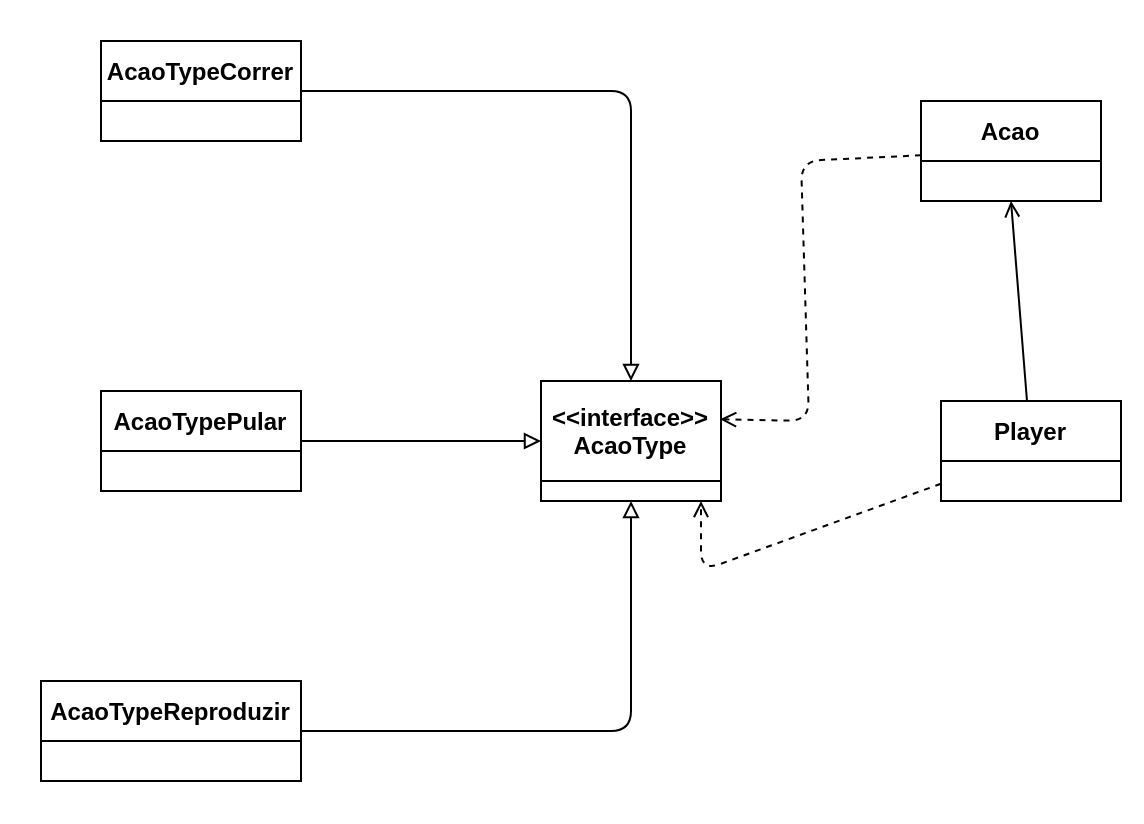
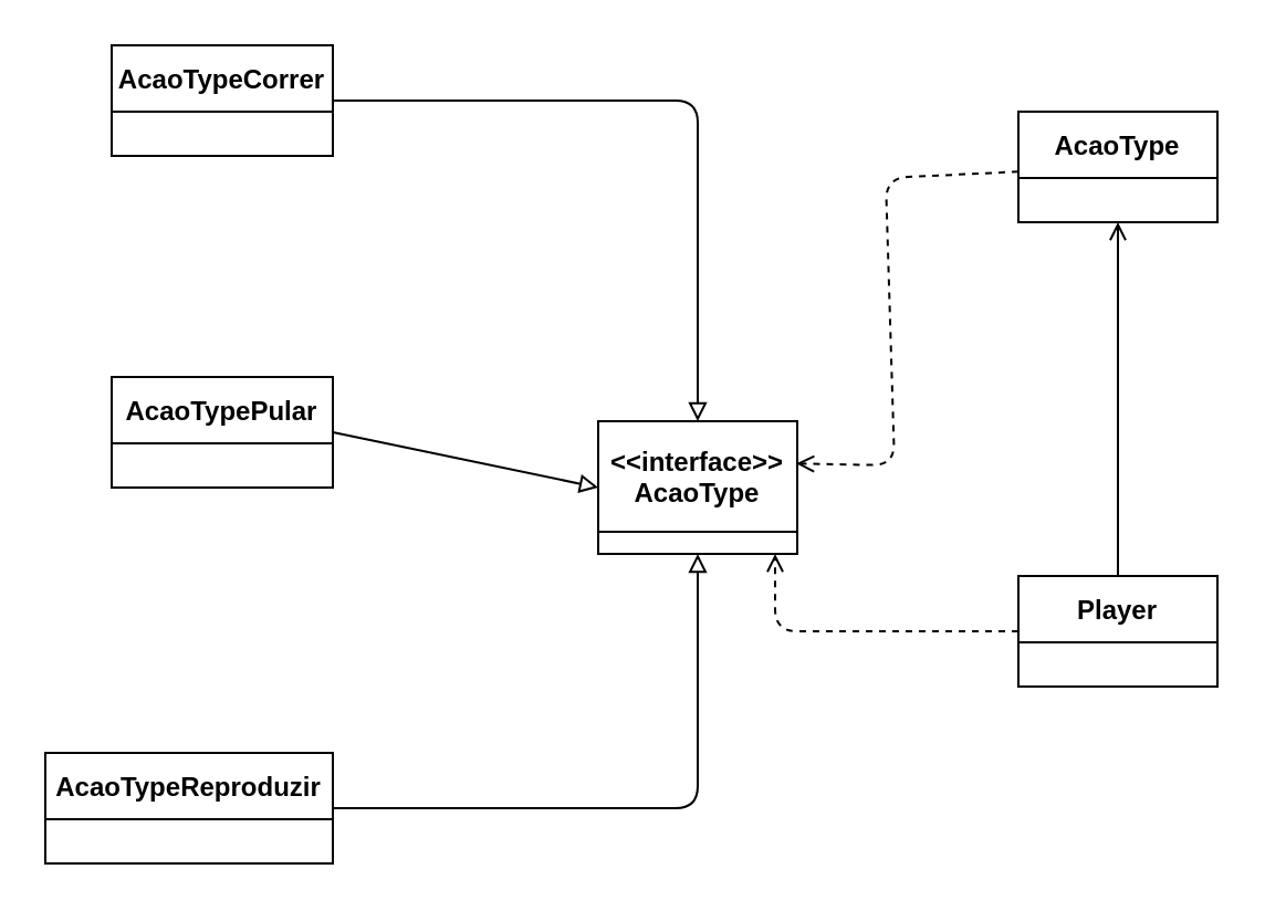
- <mxCell id="7" value="Acao" style="swimlane;startSize=30;" vertex="1" parent="1"><mxGeometry x="460" y="50" width="90" height="50" as="geometry" /></mxCell>
+ <mxCell id="7" value="AcaoType" style="swimlane;startSize=30;" vertex="1" parent="1"><mxGeometry x="460" y="50" width="90" height="50" as="geometry" /></mxCell>
- <mxCell id="11" value="AcaoTypePular" style="swimlane;startSize=30;" vertex="1" parent="1"><mxGeometry x="50" y="195" width="100" height="50" as="geometry" /></mxCell>
+ <mxCell id="11" value="AcaoTypePular" style="swimlane;startSize=30;" vertex="1" parent="1"><mxGeometry x="50" y="170" width="100" height="50" as="geometry" /></mxCell>
- <mxCell id="5" value="Player" style="swimlane;startSize=30;" vertex="1" parent="1"><mxGeometry x="470" y="200" width="90" height="50" as="geometry" /></mxCell>
+ <mxCell id="5" value="Player" style="swimlane;startSize=30;" vertex="1" parent="1"><mxGeometry x="460" y="260" width="90" height="50" as="geometry" /></mxCell>
